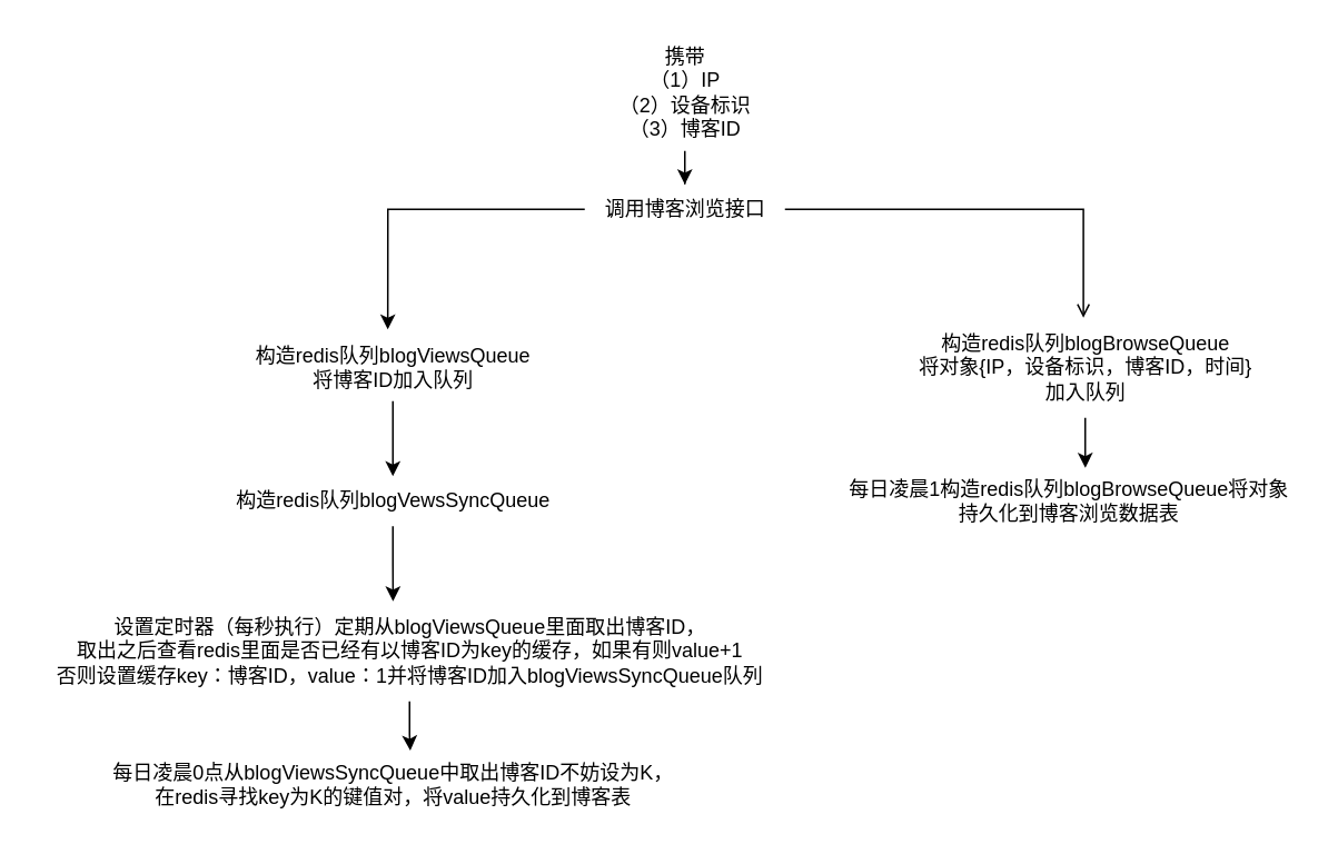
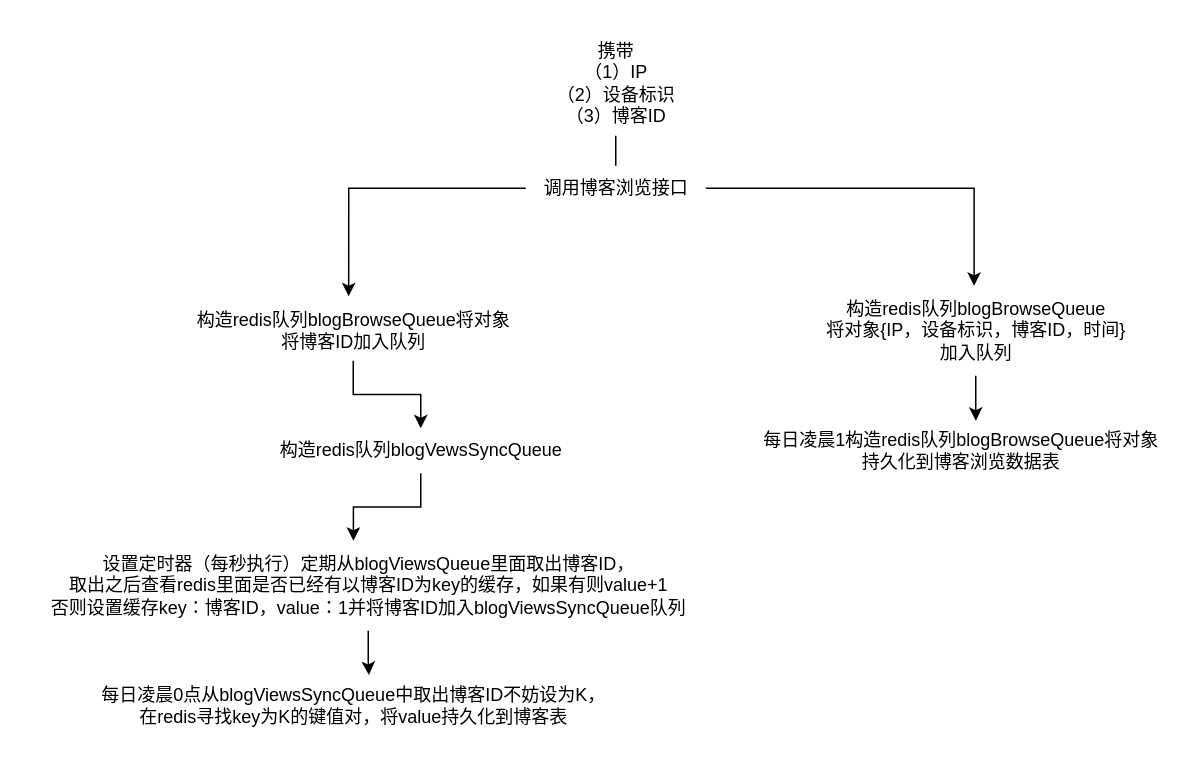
- <mxCell id="5" style="edgeStyle=orthogonalEdgeStyle;rounded=0;orthogonalLoop=1;jettySize=auto;html=1;" edge="1" parent="1" source="6" target="4"><mxGeometry relative="1" as="geometry" /></mxCell>
+ <mxCell id="5" style="edgeStyle=orthogonalEdgeStyle;rounded=0;orthogonalLoop=1;jettySize=auto;html=1;endArrow=none;" edge="1" parent="1" source="6" target="4"><mxGeometry relative="1" as="geometry" /></mxCell>
- <mxCell id="2" style="edgeStyle=orthogonalEdgeStyle;rounded=0;orthogonalLoop=1;jettySize=auto;html=1;entryX=0.495;entryY=0;entryDx=0;entryDy=0;entryPerimeter=0;endArrow=open;" edge="1" parent="1" source="4" target="15"><mxGeometry relative="1" as="geometry" /></mxCell>
+ <mxCell id="2" style="edgeStyle=orthogonalEdgeStyle;rounded=0;orthogonalLoop=1;jettySize=auto;html=1;entryX=0.495;entryY=0;entryDx=0;entryDy=0;entryPerimeter=0;" edge="1" parent="1" source="4" target="15"><mxGeometry relative="1" as="geometry" /></mxCell>
- <mxCell id="8" value="构造redis队列blogViewsQueue&lt;br&gt;将博客ID加入队列" style="text;html=1;align=center;verticalAlign=middle;resizable=0;points=[];autosize=1;strokeColor=none;fillColor=none;" vertex="1" parent="1"><mxGeometry y="200" width="190" height="40" as="geometry" x="140" /></mxCell>
+ <mxCell id="8" value="构造redis队列blogBrowseQueue将对象&lt;br&gt;将博客ID加入队列" style="text;html=1;align=center;verticalAlign=middle;resizable=0;points=[];autosize=1;strokeColor=none;fillColor=none;" vertex="1" parent="1"><mxGeometry y="200" width="190" height="40" as="geometry" x="140" /></mxCell>
- <mxCell id="12" value="构造redis队列blogVewsSyncQueue" style="text;html=1;align=center;verticalAlign=middle;resizable=0;points=[];autosize=1;strokeColor=none;fillColor=none;" vertex="1" parent="1"><mxGeometry x="130" y="285" width="210" height="30" as="geometry" /></mxCell>
+ <mxCell id="12" value="构造redis队列blogVewsSyncQueue" style="text;html=1;align=center;verticalAlign=middle;resizable=0;points=[];autosize=1;strokeColor=none;fillColor=none;" vertex="1" parent="1"><mxGeometry x="175" y="285" width="210" height="30" as="geometry" /></mxCell>
